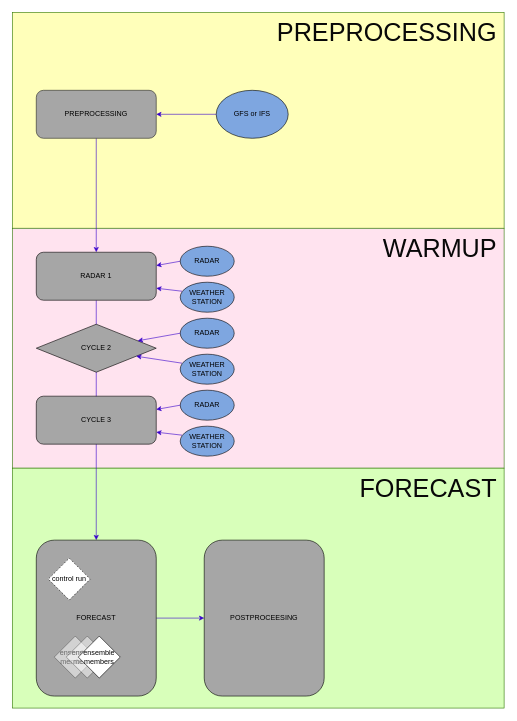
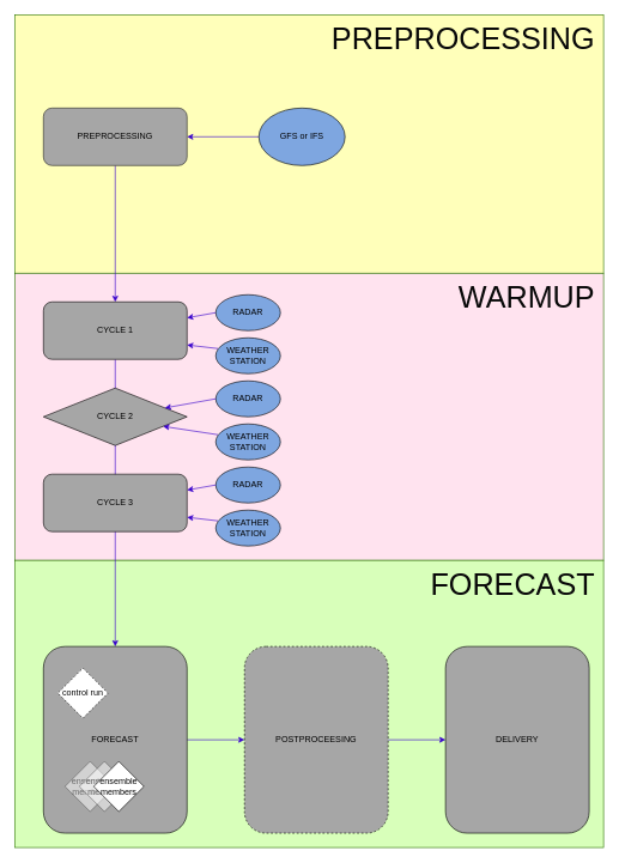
- <mxCell id="8" value="RADAR 1" style="rounded=1;whiteSpace=wrap;html=1;fontSize=12;glass=0;strokeWidth=1;shadow=0;fillColor=#A6A6A6;" parent="1" vertex="1"><mxGeometry x="60" y="420" width="200" height="80" as="geometry" /></mxCell>
+ <mxCell id="8" value="CYCLE 1" style="rounded=1;whiteSpace=wrap;html=1;fontSize=12;glass=0;strokeWidth=1;shadow=0;fillColor=#A6A6A6;" parent="1" vertex="1"><mxGeometry x="60" y="420" width="200" height="80" as="geometry" /></mxCell>
- <mxCell id="10" value="POSTPROCEESING" style="rounded=1;whiteSpace=wrap;html=1;fontSize=12;glass=0;strokeWidth=1;shadow=0;fillColor=#A6A6A6;" parent="1" vertex="1"><mxGeometry x="340" y="900" width="200" height="260" as="geometry" /></mxCell>
+ <mxCell id="10" value="POSTPROCEESING" style="rounded=1;whiteSpace=wrap;html=1;fontSize=12;glass=0;strokeWidth=1;shadow=0;fillColor=#A6A6A6;dashed=1;" parent="1" vertex="1"><mxGeometry x="340" y="900" width="200" height="260" as="geometry" /></mxCell>
+ <mxCell id="11" value="" style="rounded=0;orthogonalLoop=1;jettySize=auto;html=1;entryX=0;entryY=0.5;entryDx=0;entryDy=0;exitX=1;exitY=0.5;exitDx=0;exitDy=0;fillColor=#6a00ff;strokeColor=#3700CC;" parent="1" source="10" target="24" edge="1"><mxGeometry relative="1" as="geometry"><mxPoint x="390" y="923" as="sourcePoint" /><mxPoint x="620" y="950" as="targetPoint" /></mxGeometry></mxCell>
+ <mxCell id="24" value="DELIVERY" style="rounded=1;whiteSpace=wrap;html=1;fontSize=12;glass=0;strokeWidth=1;shadow=0;fillColor=#A6A6A6;" parent="1" vertex="1"><mxGeometry x="620" y="900" width="200" height="260" as="geometry" /></mxCell>
